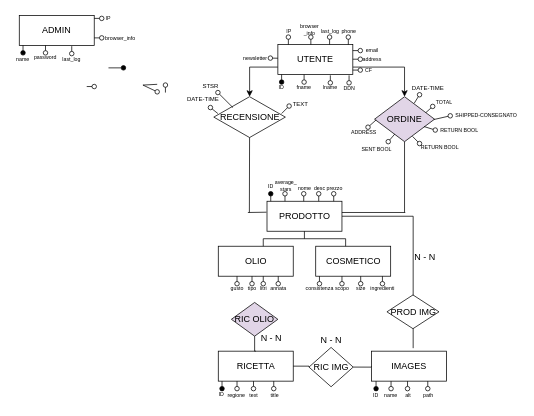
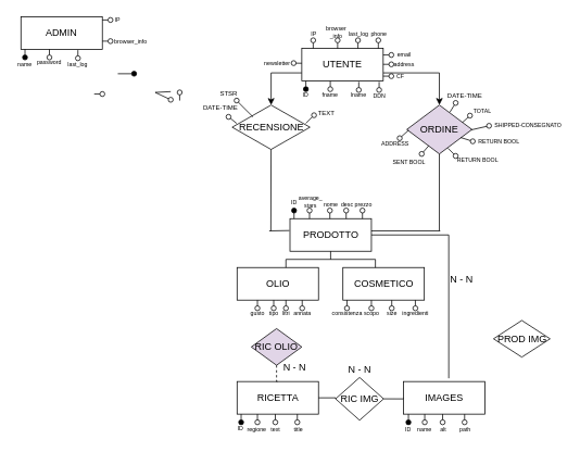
- <mxCell id="127" value="PROD IMG" style="rhombus;whiteSpace=wrap;html=1;" vertex="1" parent="1"><mxGeometry x="515.5" y="393" width="69.5" height="45" as="geometry" /></mxCell>
+ <mxCell id="127" value="PROD IMG" style="rhombus;whiteSpace=wrap;html=1;" vertex="1" parent="1"><mxGeometry x="605.5" y="393" width="69.5" height="45" as="geometry" /></mxCell>
- <mxCell id="99" style="edgeStyle=orthogonalEdgeStyle;rounded=0;orthogonalLoop=1;jettySize=auto;html=1;exitX=0.5;exitY=1;exitDx=0;exitDy=0;endArrow=none;endFill=0;" edge="1" parent="1" source="100" target="81"><mxGeometry relative="1" as="geometry" /></mxCell>
+ <mxCell id="99" style="edgeStyle=orthogonalEdgeStyle;rounded=0;orthogonalLoop=1;jettySize=auto;html=1;exitX=0.5;exitY=1;exitDx=0;exitDy=0;endArrow=none;endFill=0;dashed=1;" edge="1" parent="1" source="100" target="81"><mxGeometry relative="1" as="geometry" /></mxCell>
